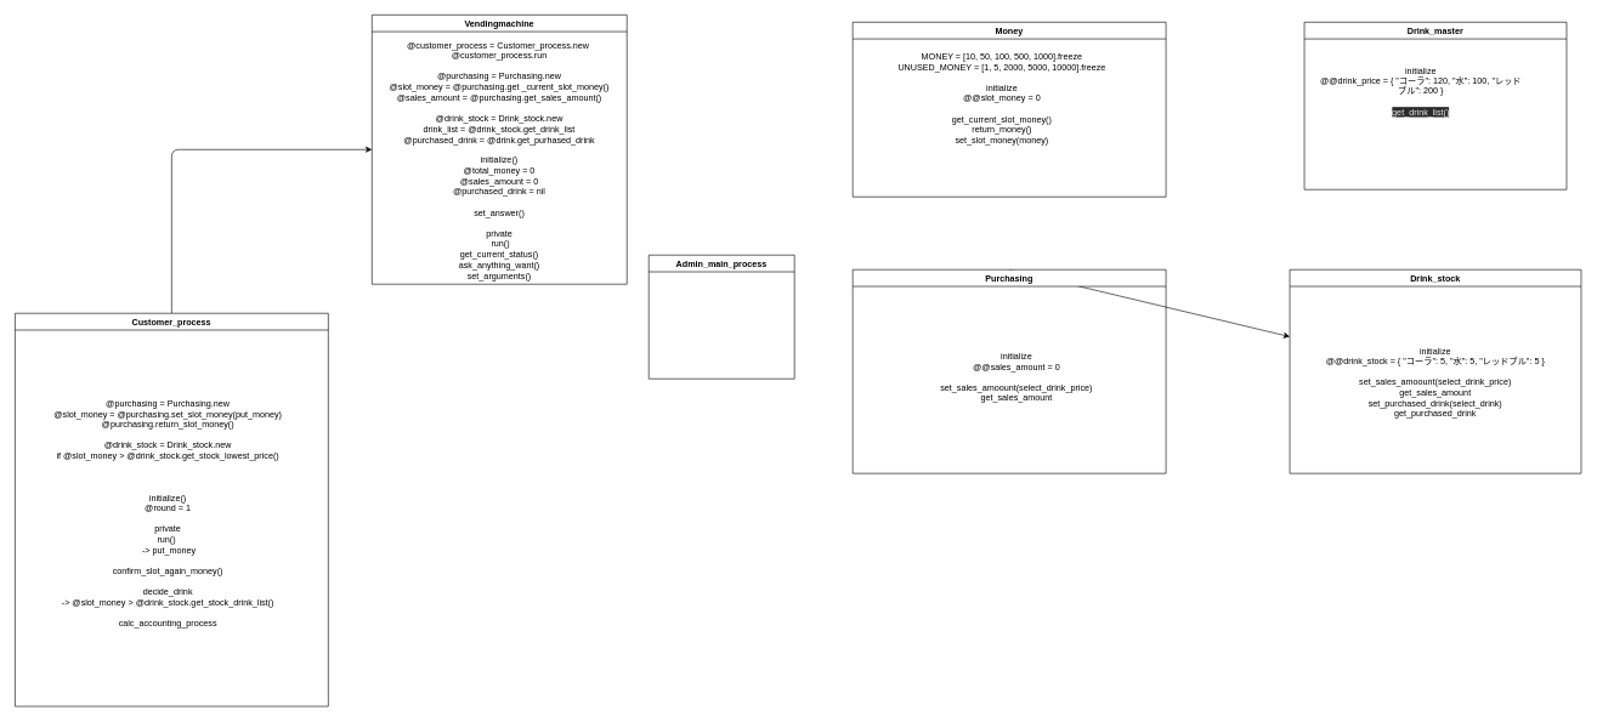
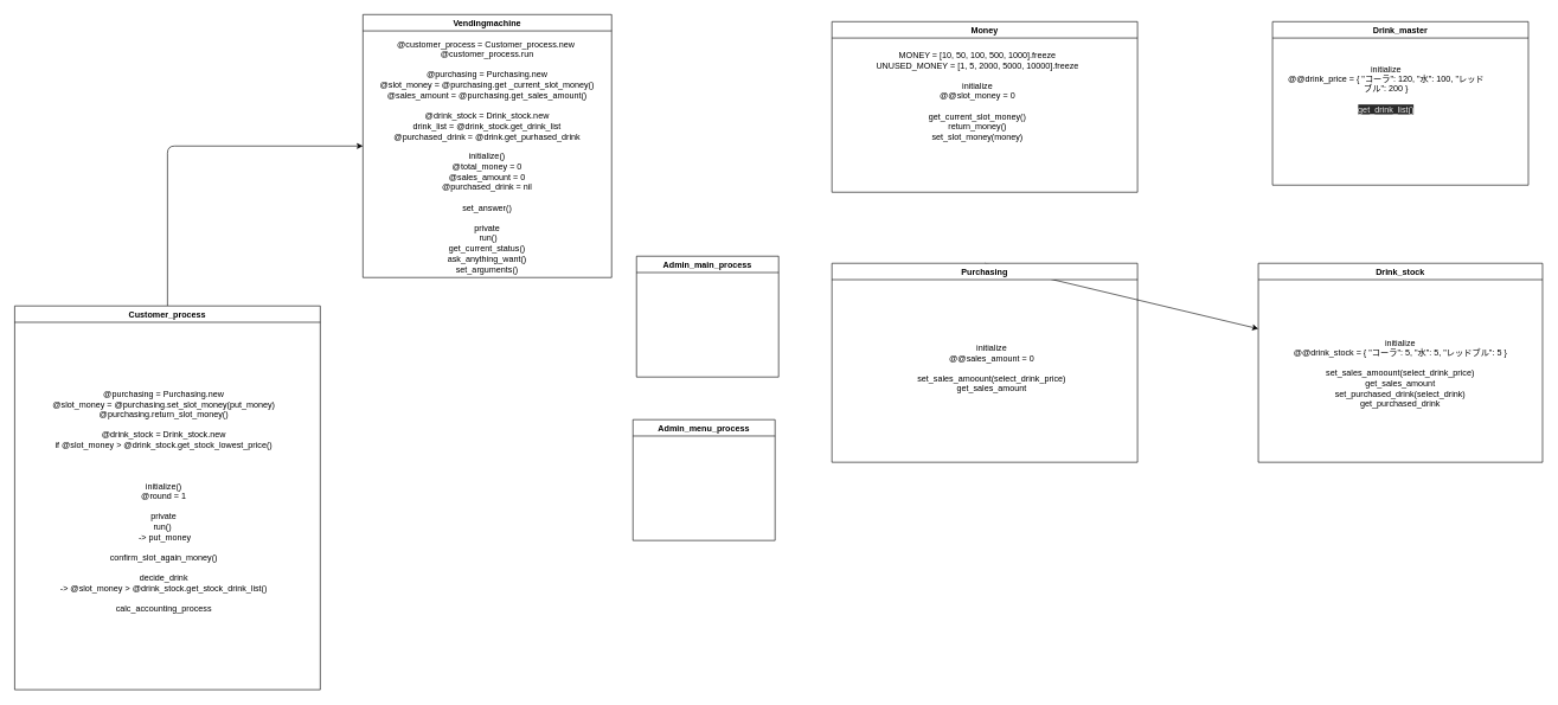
- <mxCell id="6" value="Admin_main_process" style="swimlane;" parent="1" vertex="1"><mxGeometry x="890" y="350" width="200" height="170" as="geometry" /></mxCell>
+ <mxCell id="6" value="Admin_main_process" style="swimlane;" parent="1" vertex="1"><mxGeometry x="895" y="360" width="200" height="170" as="geometry" /></mxCell>
+ <mxCell id="7" value="Admin_menu_process" style="swimlane;" parent="1" vertex="1"><mxGeometry x="890" y="590" width="200" height="170" as="geometry" /></mxCell>
